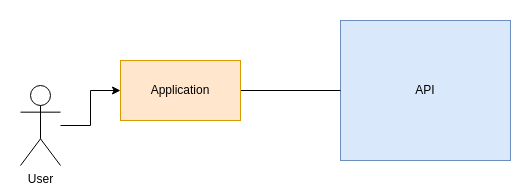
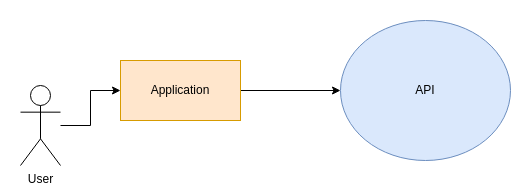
- <mxCell id="5" style="edgeStyle=orthogonalEdgeStyle;rounded=0;orthogonalLoop=1;jettySize=auto;html=1;exitX=1;exitY=0.5;exitDx=0;exitDy=0;entryX=0;entryY=0.5;entryDx=0;entryDy=0;endArrow=none;" edge="1" parent="1" source="6" target="4"><mxGeometry relative="1" as="geometry" /></mxCell>
+ <mxCell id="5" style="edgeStyle=orthogonalEdgeStyle;rounded=0;orthogonalLoop=1;jettySize=auto;html=1;exitX=1;exitY=0.5;exitDx=0;exitDy=0;entryX=0;entryY=0.5;entryDx=0;entryDy=0;" edge="1" parent="1" source="6" target="4"><mxGeometry relative="1" as="geometry" /></mxCell>
- <mxCell id="4" value="API" style="rounded=0;whiteSpace=wrap;html=1;fillColor=#dae8fc;strokeColor=#6c8ebf;" vertex="1" parent="1"><mxGeometry x="340" y="20" width="170" height="140" as="geometry" /></mxCell>
+ <mxCell id="4" value="API" style="ellipse;whiteSpace=wrap;html=1;fillColor=#dae8fc;strokeColor=#6c8ebf;" vertex="1" parent="1"><mxGeometry x="340" y="20" width="170" height="140" as="geometry" /></mxCell>
